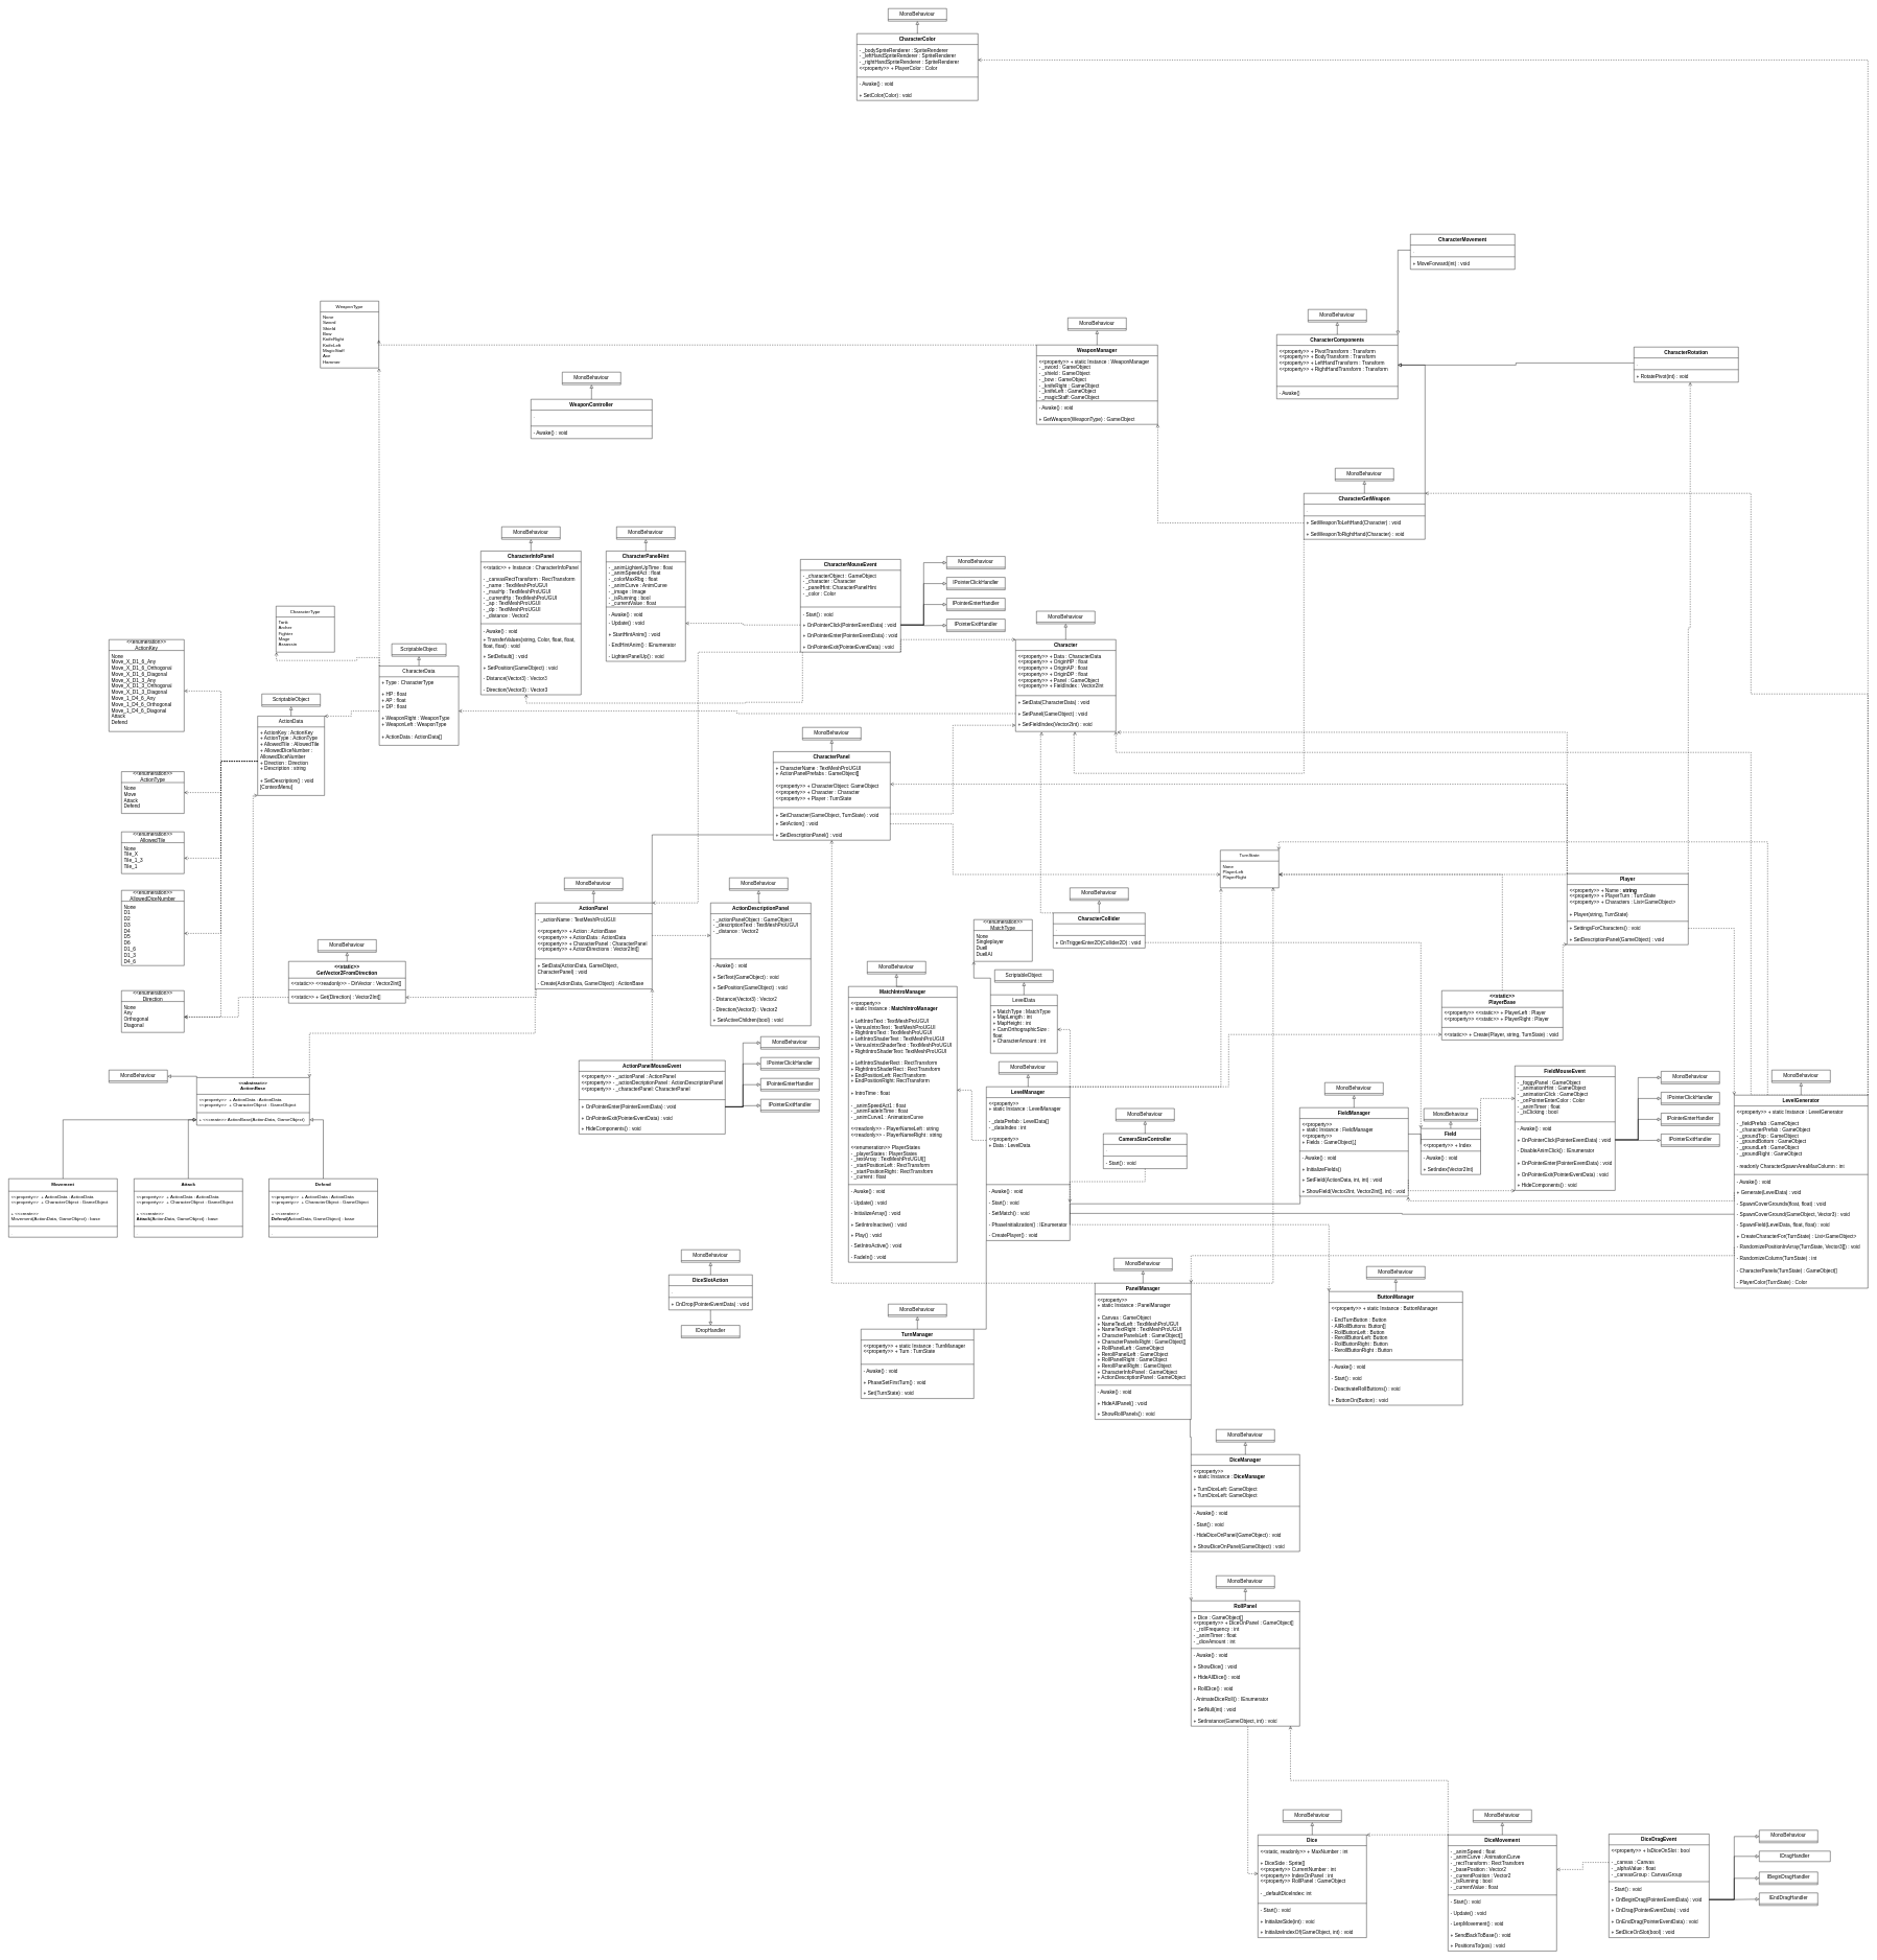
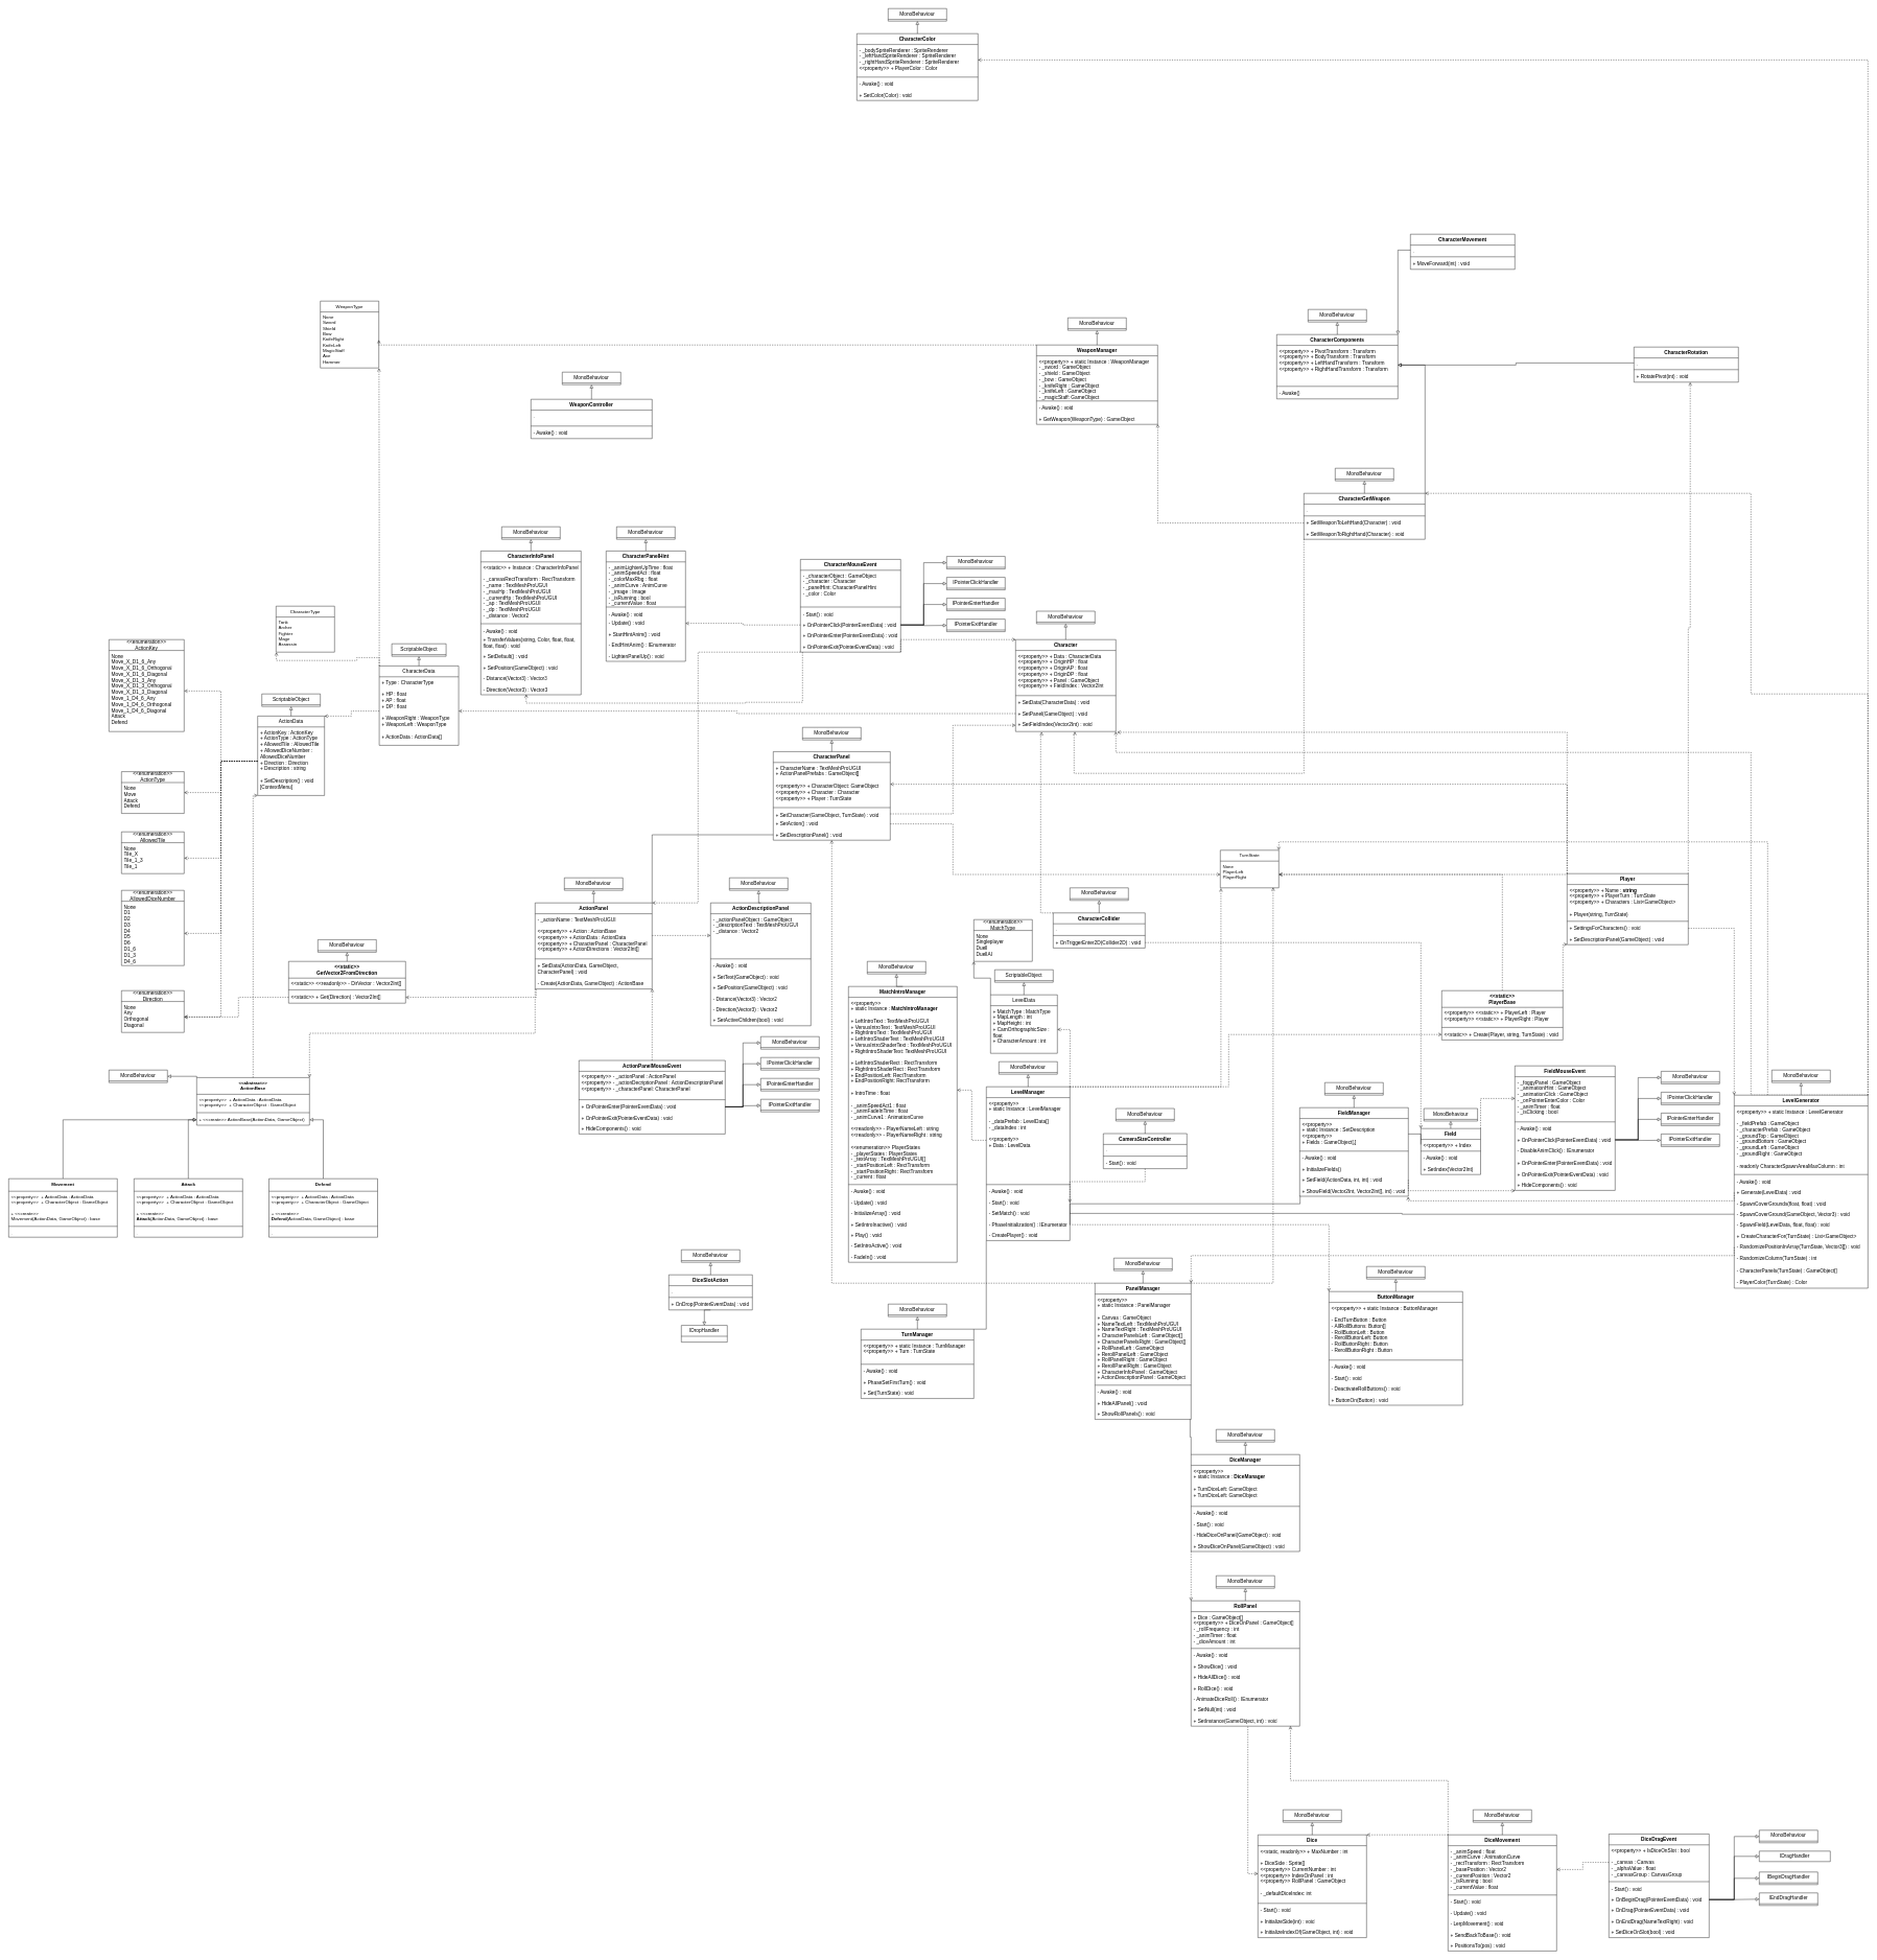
- <mxCell id="109" value="&amp;lt;&amp;lt;property&amp;gt;&amp;gt;&lt;div&gt;+ static Instance :&amp;nbsp;&lt;span style=&quot;text-align: center; background-color: transparent; color: light-dark(rgb(0, 0, 0), rgb(255, 255, 255));&quot;&gt;FieldManager&lt;/span&gt;&lt;/div&gt;&lt;div&gt;&amp;lt;&amp;lt;property&amp;gt;&amp;gt;&lt;/div&gt;&lt;div&gt;+ Fields : GameObject[,]&lt;/div&gt;&lt;div&gt;&lt;br&gt;&lt;/div&gt;&lt;div&gt;&lt;br&gt;&lt;/div&gt;" style="text;strokeColor=none;fillColor=none;align=left;verticalAlign=top;spacingLeft=4;spacingRight=4;overflow=hidden;rotatable=0;points=[[0,0.5],[1,0.5]];portConstraint=eastwest;whiteSpace=wrap;html=1;" parent="108" vertex="1"><mxGeometry y="26" width="260" height="74" as="geometry" /></mxCell>
+ <mxCell id="109" value="&amp;lt;&amp;lt;property&amp;gt;&amp;gt;&lt;div&gt;+ static Instance :&amp;nbsp;&lt;span style=&quot;text-align: center; background-color: transparent; color: light-dark(rgb(0, 0, 0), rgb(255, 255, 255));&quot;&gt;SetDescription&lt;/span&gt;&lt;/div&gt;&lt;div&gt;&amp;lt;&amp;lt;property&amp;gt;&amp;gt;&lt;/div&gt;&lt;div&gt;+ Fields : GameObject[,]&lt;/div&gt;&lt;div&gt;&lt;br&gt;&lt;/div&gt;&lt;div&gt;&lt;br&gt;&lt;/div&gt;" style="text;strokeColor=none;fillColor=none;align=left;verticalAlign=top;spacingLeft=4;spacingRight=4;overflow=hidden;rotatable=0;points=[[0,0.5],[1,0.5]];portConstraint=eastwest;whiteSpace=wrap;html=1;" parent="108" vertex="1"><mxGeometry y="26" width="260" height="74" as="geometry" /></mxCell>
- <mxCell id="265" value="IDropHandler" style="swimlane;fontStyle=0;childLayout=stackLayout;horizontal=1;startSize=26;fillColor=none;horizontalStack=0;resizeParent=1;resizeParentMax=0;resizeLast=0;collapsible=1;marginBottom=0;whiteSpace=wrap;html=1;" parent="1" vertex="1"><mxGeometry x="1630" y="3171" width="140" height="30" as="geometry" /></mxCell>
+ <mxCell id="265" value="IDropHandler" style="swimlane;fontStyle=0;childLayout=stackLayout;horizontal=1;startSize=26;fillColor=none;horizontalStack=0;resizeParent=1;resizeParentMax=0;resizeLast=0;collapsible=1;marginBottom=0;whiteSpace=wrap;html=1;" parent="1" vertex="1"><mxGeometry x="1630" y="3171" width="110" height="40" as="geometry" /></mxCell>
- <mxCell id="388" value="+&amp;nbsp;OnEndDrag(PointerEventData) : void" style="text;strokeColor=none;fillColor=none;align=left;verticalAlign=top;spacingLeft=4;spacingRight=4;overflow=hidden;rotatable=0;points=[[0,0.5],[1,0.5]];portConstraint=eastwest;whiteSpace=wrap;html=1;" parent="382" vertex="1"><mxGeometry y="196" width="240" height="26" as="geometry" /></mxCell>
+ <mxCell id="388" value="+&amp;nbsp;OnEndDrag(NameTextRight) : void" style="text;strokeColor=none;fillColor=none;align=left;verticalAlign=top;spacingLeft=4;spacingRight=4;overflow=hidden;rotatable=0;points=[[0,0.5],[1,0.5]];portConstraint=eastwest;whiteSpace=wrap;html=1;" parent="382" vertex="1"><mxGeometry y="196" width="240" height="26" as="geometry" /></mxCell>
